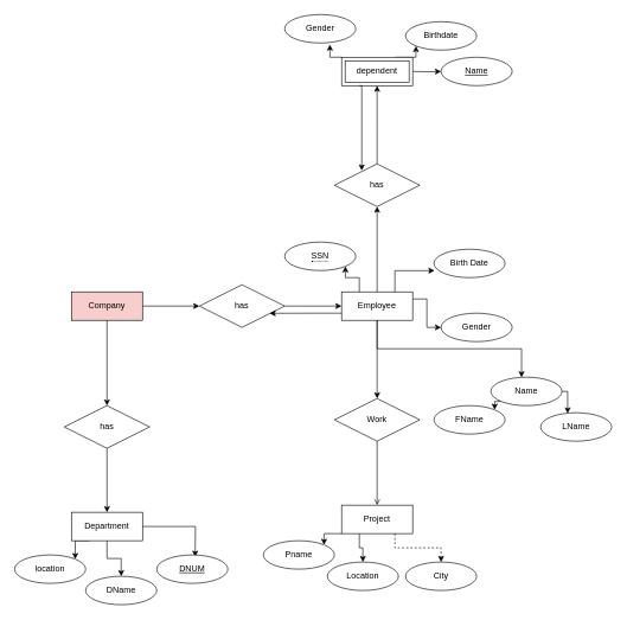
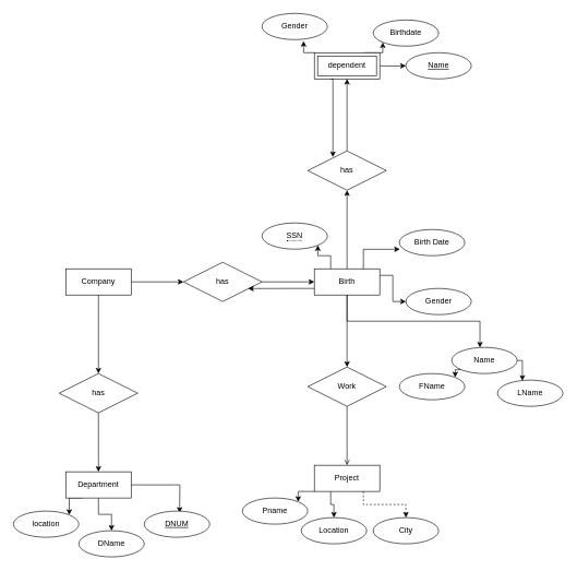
- <mxCell id="4" value="Company" style="whiteSpace=wrap;html=1;align=center;fillColor=#f8cecc;" parent="1" vertex="1"><mxGeometry x="100" y="410" width="100" height="40" as="geometry" /></mxCell>
+ <mxCell id="4" value="Company" style="whiteSpace=wrap;html=1;align=center;" parent="1" vertex="1"><mxGeometry x="100" y="410" width="100" height="40" as="geometry" /></mxCell>
- <mxCell id="9" value="Employee" style="whiteSpace=wrap;html=1;align=center;" parent="1" vertex="1"><mxGeometry x="480" y="410" width="100" height="40" as="geometry" /></mxCell>
+ <mxCell id="9" value="Birth" style="whiteSpace=wrap;html=1;align=center;" parent="1" vertex="1"><mxGeometry x="480" y="410" width="100" height="40" as="geometry" /></mxCell>
